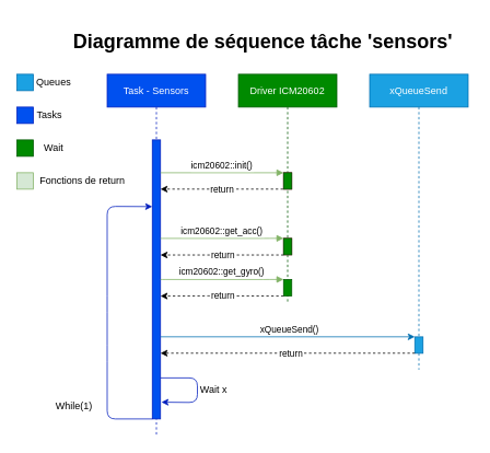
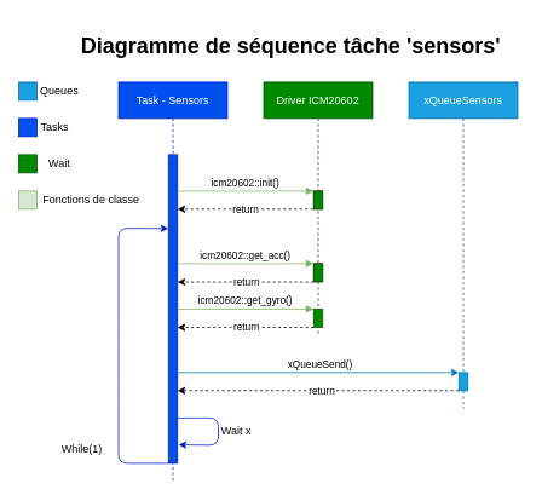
- <mxCell id="15" value="xQueueSend" style="shape=umlLifeline;perimeter=lifelinePerimeter;container=1;collapsible=0;recursiveResize=0;rounded=0;shadow=0;strokeWidth=1;fillColor=#1ba1e2;strokeColor=#006EAF;fontColor=#ffffff;" vertex="1" parent="1"><mxGeometry x="450" y="90" width="120" height="360" as="geometry" /></mxCell>
+ <mxCell id="15" value="xQueueSensors" style="shape=umlLifeline;perimeter=lifelinePerimeter;container=1;collapsible=0;recursiveResize=0;rounded=0;shadow=0;strokeWidth=1;fillColor=#1ba1e2;strokeColor=#006EAF;fontColor=#ffffff;" vertex="1" parent="1"><mxGeometry x="450" y="90" width="120" height="360" as="geometry" /></mxCell>
- <mxCell id="37" value="Fonctions de return" style="text;html=1;strokeColor=none;fillColor=none;align=center;verticalAlign=middle;whiteSpace=wrap;rounded=0;" vertex="1" parent="1"><mxGeometry x="40" y="210" width="120" height="20" as="geometry" /></mxCell>
+ <mxCell id="37" value="Fonctions de classe" style="text;html=1;strokeColor=none;fillColor=none;align=center;verticalAlign=middle;whiteSpace=wrap;rounded=0;" vertex="1" parent="1"><mxGeometry x="40" y="210" width="120" height="20" as="geometry" /></mxCell>
